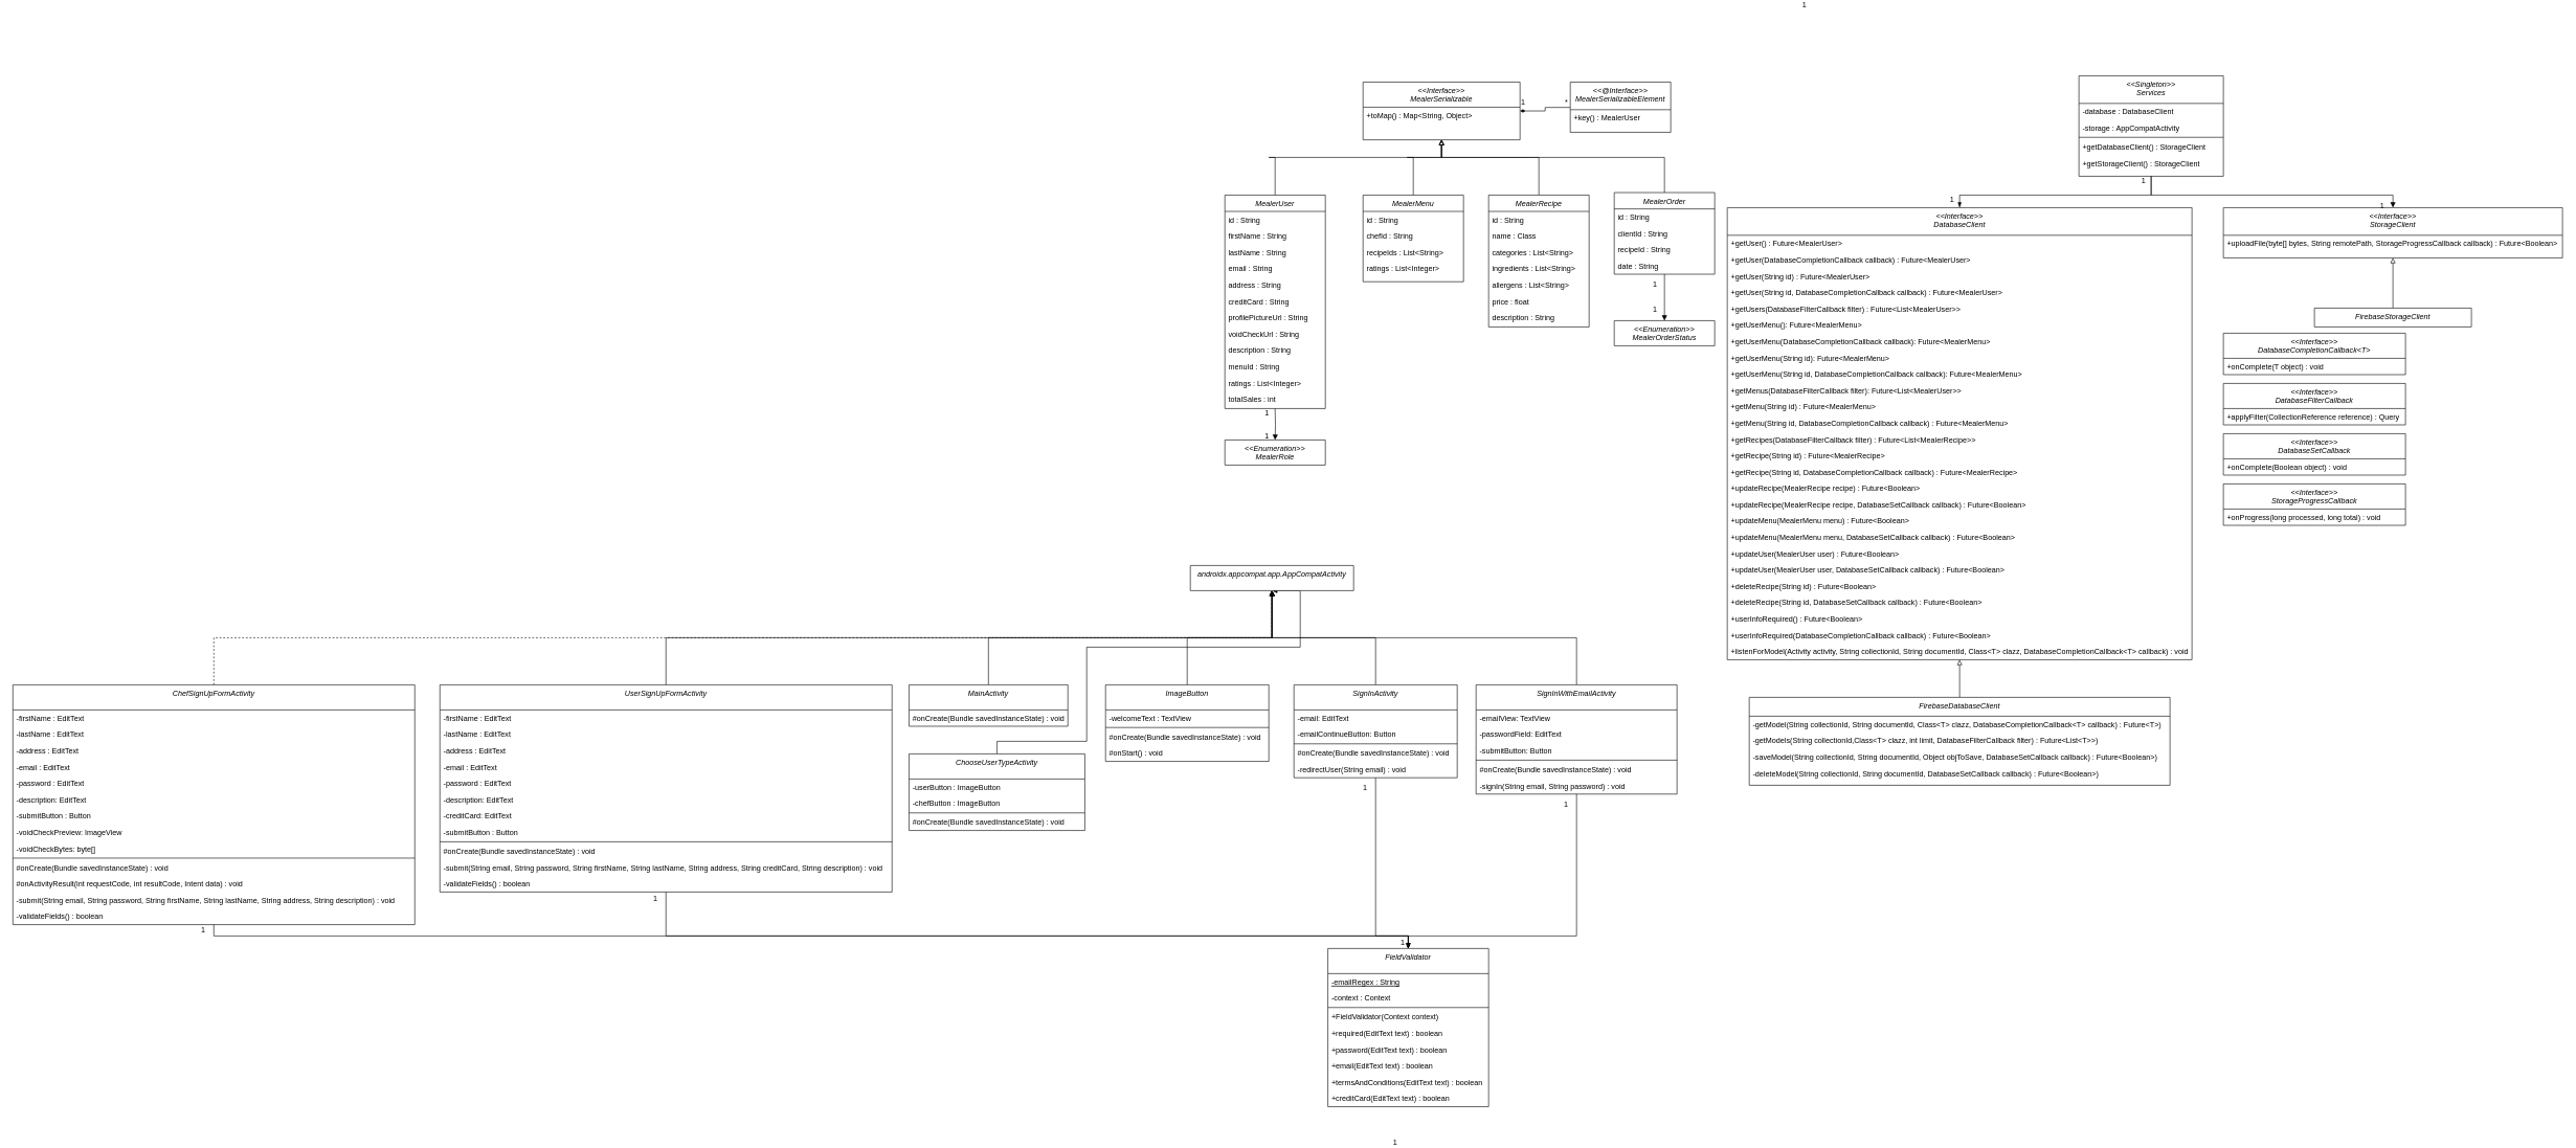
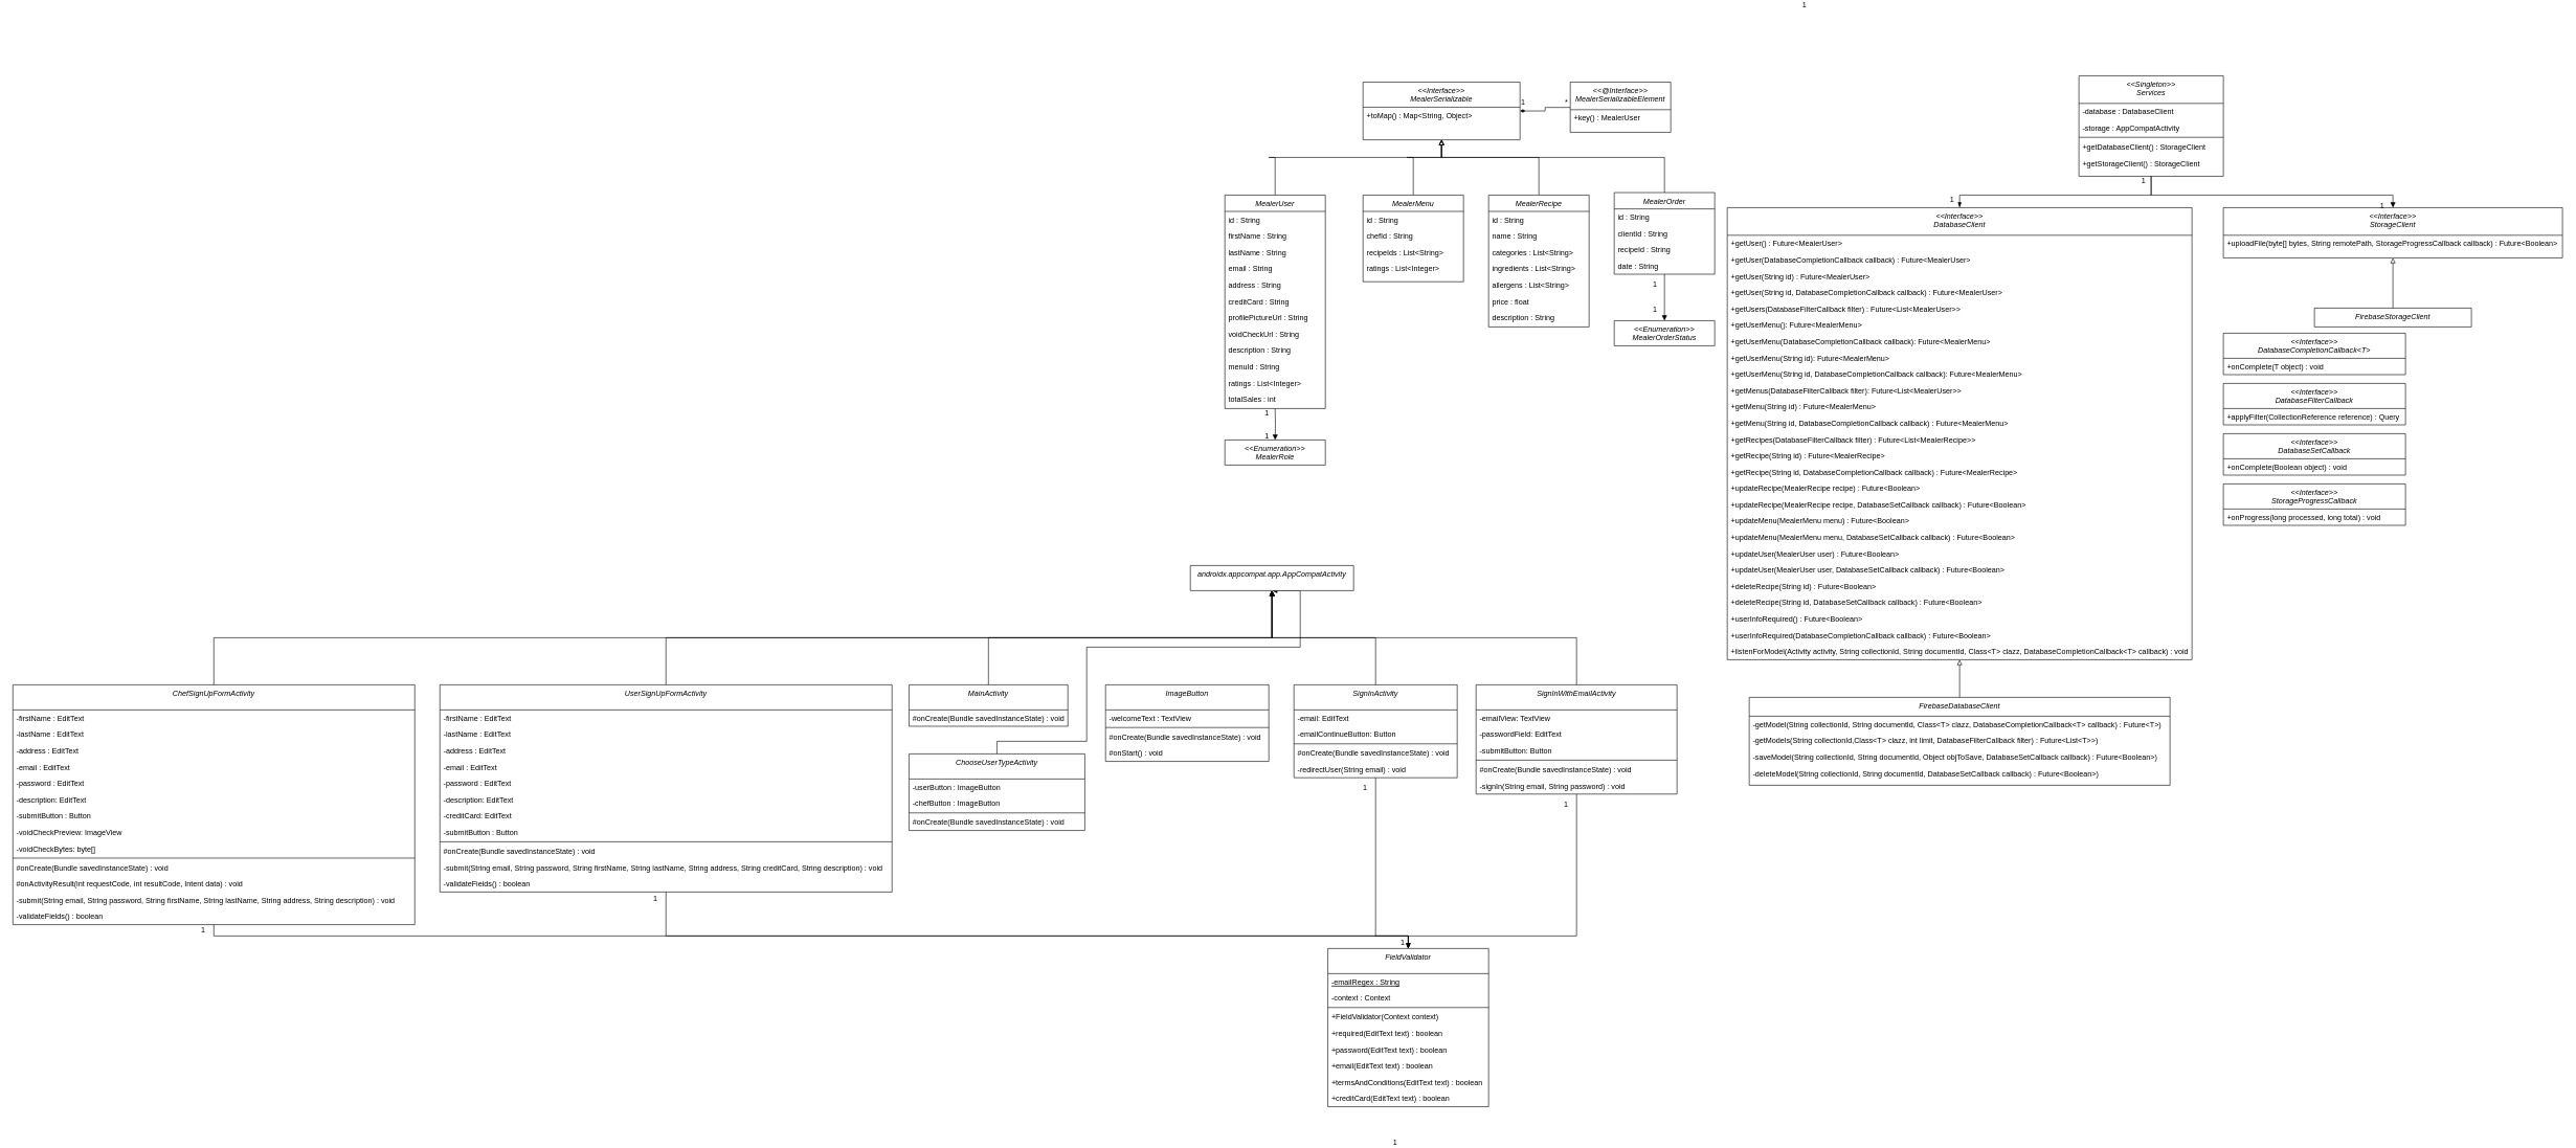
- <mxCell id="26" value="name : Class" style="text;align=left;verticalAlign=top;spacingLeft=4;spacingRight=4;overflow=hidden;rotatable=0;points=[[0,0.5],[1,0.5]];portConstraint=eastwest;rounded=0;shadow=0;html=0;" parent="24" vertex="1"><mxGeometry y="52" width="160" height="26" as="geometry" /></mxCell>
+ <mxCell id="26" value="name : String" style="text;align=left;verticalAlign=top;spacingLeft=4;spacingRight=4;overflow=hidden;rotatable=0;points=[[0,0.5],[1,0.5]];portConstraint=eastwest;rounded=0;shadow=0;html=0;" parent="24" vertex="1"><mxGeometry y="52" width="160" height="26" as="geometry" /></mxCell>
- <mxCell id="166" style="edgeStyle=orthogonalEdgeStyle;rounded=0;orthogonalLoop=1;jettySize=auto;html=1;exitX=0.5;exitY=0;exitDx=0;exitDy=0;entryX=0.5;entryY=1;entryDx=0;entryDy=0;strokeWidth=1;startArrow=none;startFill=0;endArrow=block;endFill=1;dashed=1;" parent="1" source="168" target="165" edge="1"><mxGeometry relative="1" as="geometry" /></mxCell>
+ <mxCell id="166" style="edgeStyle=orthogonalEdgeStyle;rounded=0;orthogonalLoop=1;jettySize=auto;html=1;exitX=0.5;exitY=0;exitDx=0;exitDy=0;entryX=0.5;entryY=1;entryDx=0;entryDy=0;strokeWidth=1;startArrow=none;startFill=0;endArrow=block;endFill=1;" parent="1" source="168" target="165" edge="1"><mxGeometry relative="1" as="geometry" /></mxCell>
- <mxCell id="101" style="edgeStyle=orthogonalEdgeStyle;rounded=0;orthogonalLoop=1;jettySize=auto;html=1;exitX=0.5;exitY=0;exitDx=0;exitDy=0;entryX=0.5;entryY=1;entryDx=0;entryDy=0;strokeWidth=1;startArrow=none;startFill=0;endArrow=block;endFill=1;" parent="1" source="102" target="165" edge="1"><mxGeometry relative="1" as="geometry" /></mxCell>
